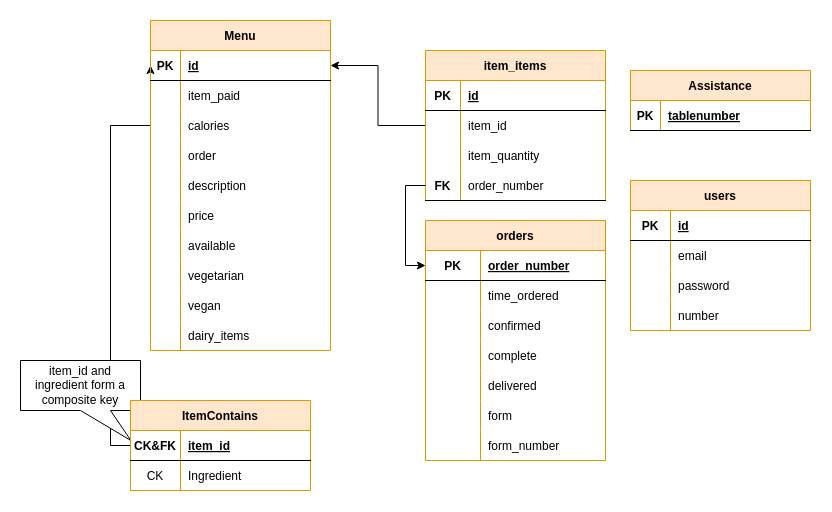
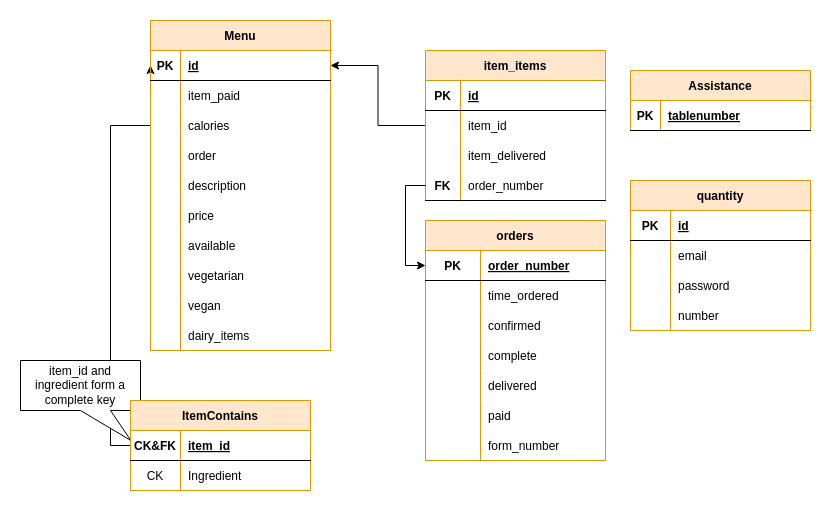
- <mxCell id="36" value="item_quantity" style="shape=partialRectangle;connectable=0;fillColor=none;top=0;left=0;bottom=0;right=0;align=left;spacingLeft=6;overflow=hidden;" parent="34" vertex="1"><mxGeometry x="35" width="145" height="30" as="geometry"><mxRectangle width="145" height="30" as="alternateBounds" /></mxGeometry></mxCell>
+ <mxCell id="36" value="item_delivered" style="shape=partialRectangle;connectable=0;fillColor=none;top=0;left=0;bottom=0;right=0;align=left;spacingLeft=6;overflow=hidden;" parent="34" vertex="1"><mxGeometry x="35" width="145" height="30" as="geometry"><mxRectangle width="145" height="30" as="alternateBounds" /></mxGeometry></mxCell>
- <mxCell id="52" value="users" style="shape=table;startSize=30;container=1;collapsible=1;childLayout=tableLayout;fixedRows=1;rowLines=0;fontStyle=1;align=center;resizeLast=1;fillColor=#ffe6cc;strokeColor=#d79b00;" parent="1" vertex="1"><mxGeometry x="630" y="180" width="180" height="150" as="geometry" /></mxCell>
+ <mxCell id="52" value="quantity" style="shape=table;startSize=30;container=1;collapsible=1;childLayout=tableLayout;fixedRows=1;rowLines=0;fontStyle=1;align=center;resizeLast=1;fillColor=#ffe6cc;strokeColor=#d79b00;" parent="1" vertex="1"><mxGeometry x="630" y="180" width="180" height="150" as="geometry" /></mxCell>
- <mxCell id="4" value="item_id and ingredient form a composite key" style="shape=callout;whiteSpace=wrap;html=1;perimeter=calloutPerimeter;position2=0.92;base=30;" parent="1" vertex="1"><mxGeometry x="20" y="360" width="120" height="80" as="geometry" /></mxCell>
+ <mxCell id="4" value="item_id and ingredient form a complete key" style="shape=callout;whiteSpace=wrap;html=1;perimeter=calloutPerimeter;position2=0.92;base=30;" parent="1" vertex="1"><mxGeometry x="20" y="360" width="120" height="80" as="geometry" /></mxCell>
- <mxCell id="23" value="form" style="shape=partialRectangle;connectable=0;fillColor=none;top=0;left=0;bottom=0;right=0;align=left;spacingLeft=6;overflow=hidden;" parent="21" vertex="1"><mxGeometry x="55" width="125" height="30" as="geometry"><mxRectangle width="125" height="30" as="alternateBounds" /></mxGeometry></mxCell>
+ <mxCell id="23" value="paid" style="shape=partialRectangle;connectable=0;fillColor=none;top=0;left=0;bottom=0;right=0;align=left;spacingLeft=6;overflow=hidden;" parent="21" vertex="1"><mxGeometry x="55" width="125" height="30" as="geometry"><mxRectangle width="125" height="30" as="alternateBounds" /></mxGeometry></mxCell>
